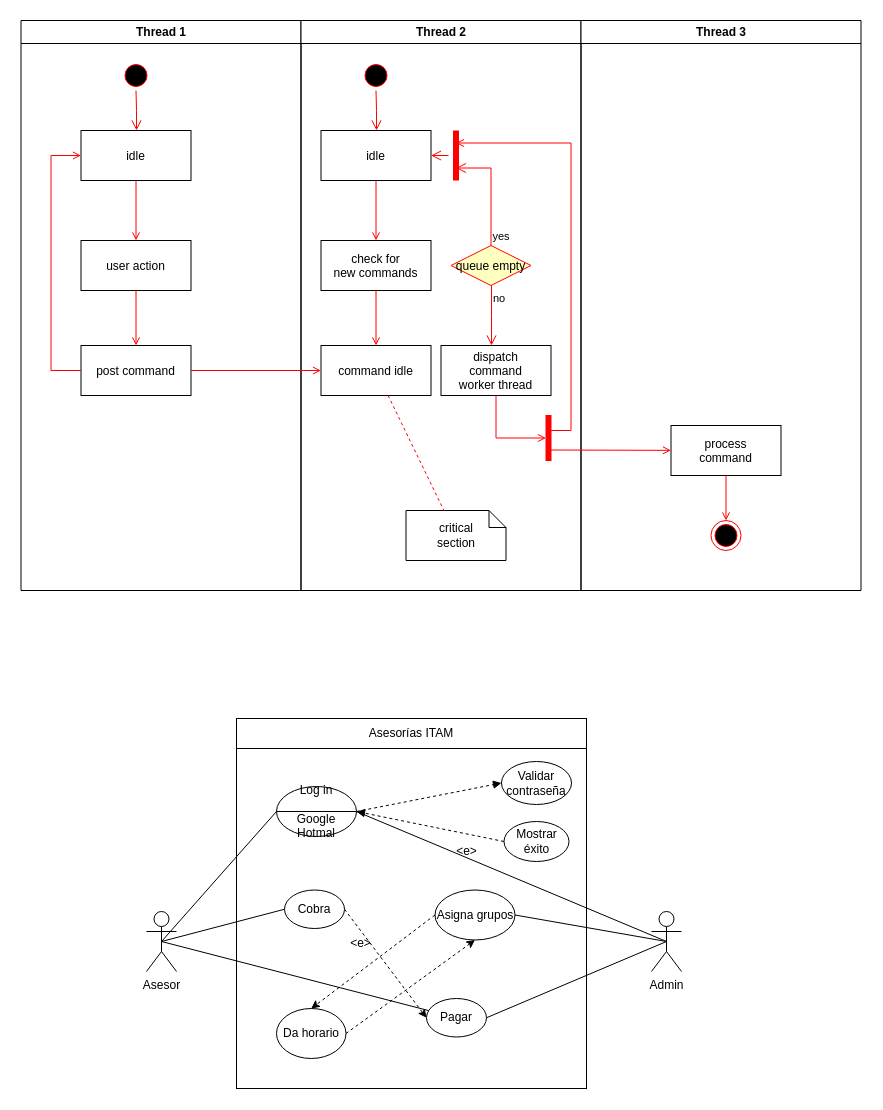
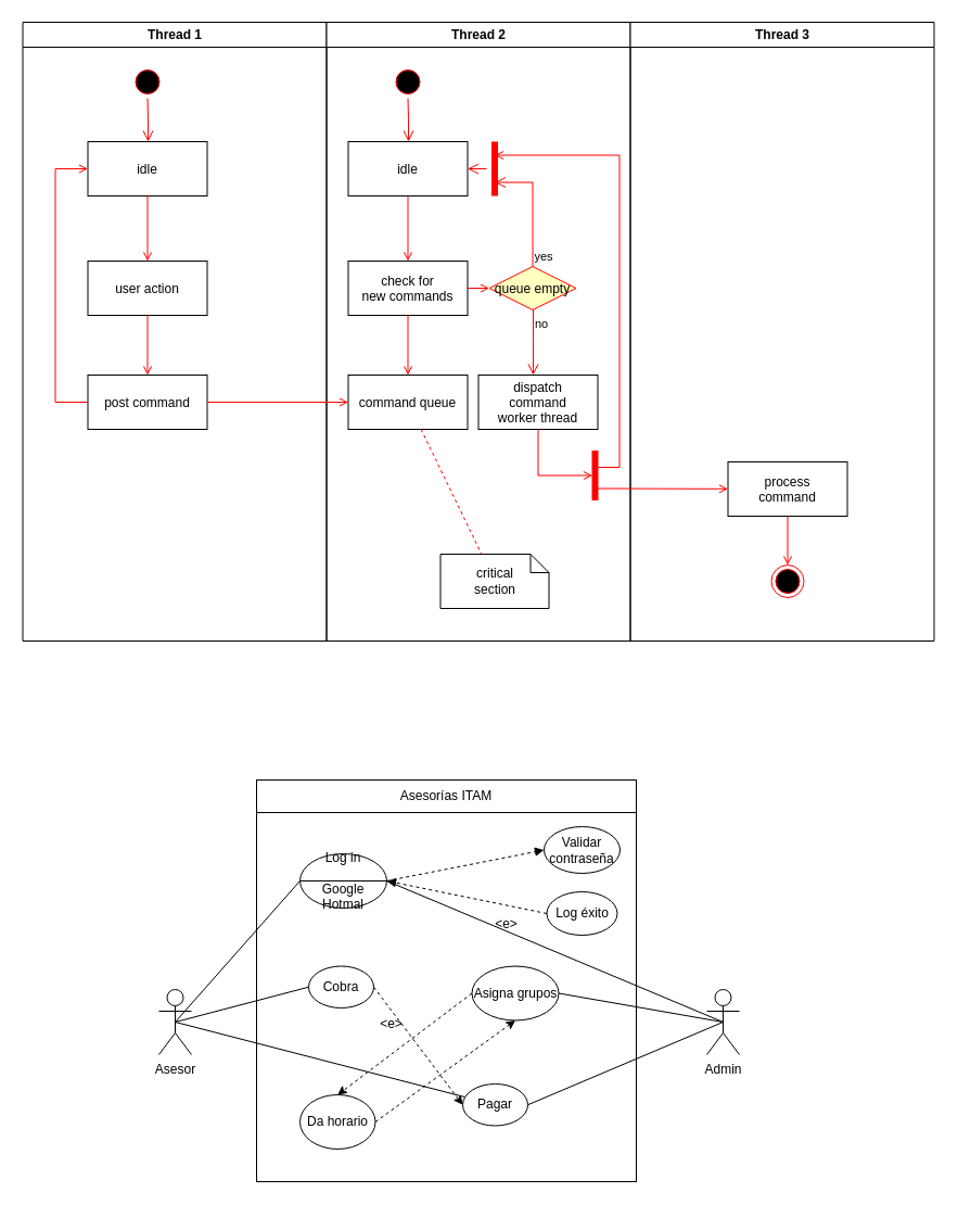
+ <mxCell id="22" value="" style="endArrow=open;strokeColor=#FF0000;endFill=1;rounded=0" parent="11" source="15" target="19" edge="1"><mxGeometry relative="1" as="geometry" /></mxCell>
- <mxCell id="17" value="command idle" style="" parent="11" vertex="1"><mxGeometry x="20" y="325" width="110" height="50" as="geometry" /></mxCell>
+ <mxCell id="17" value="command queue" style="" parent="11" vertex="1"><mxGeometry x="20" y="325" width="110" height="50" as="geometry" /></mxCell>
- <mxCell id="52" value="Mostrar éxito" style="ellipse;whiteSpace=wrap;html=1;" vertex="1" parent="1"><mxGeometry x="503.5" y="821" width="65" height="40" as="geometry" /></mxCell>
+ <mxCell id="52" value="Log éxito" style="ellipse;whiteSpace=wrap;html=1;" vertex="1" parent="1"><mxGeometry x="503.5" y="821" width="65" height="40" as="geometry" /></mxCell>
